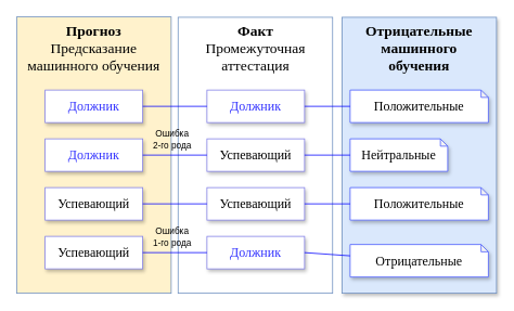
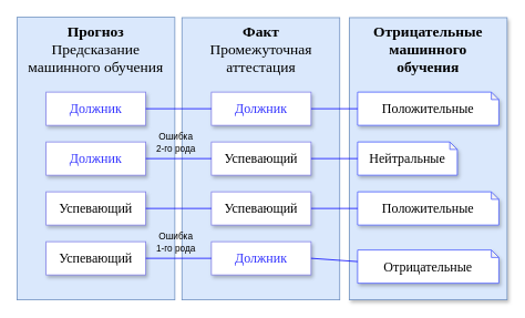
- <mxCell id="2" value="&lt;font style=&quot;font-size: 18px;&quot; face=&quot;Calibri&quot;&gt;&lt;span style=&quot;&quot;&gt;&lt;b&gt;Факт&lt;/b&gt;&lt;br&gt;Промежуточная аттестация&lt;br&gt;&lt;/span&gt;&lt;/font&gt;" style="whiteSpace=wrap;html=1;fillColor=#ffffff;fontSize=14;strokeColor=#6c8ebf;verticalAlign=top;" parent="1" vertex="1"><mxGeometry x="218.5" y="20.44" width="190" height="339.56" as="geometry" /></mxCell>
+ <mxCell id="2" value="&lt;font style=&quot;font-size: 18px;&quot; face=&quot;Calibri&quot;&gt;&lt;span style=&quot;&quot;&gt;&lt;b&gt;Факт&lt;/b&gt;&lt;br&gt;Промежуточная аттестация&lt;br&gt;&lt;/span&gt;&lt;/font&gt;" style="whiteSpace=wrap;html=1;fillColor=#dae8fc;fontSize=14;strokeColor=#6c8ebf;verticalAlign=top;" parent="1" vertex="1"><mxGeometry x="218.5" y="20.44" width="190" height="339.56" as="geometry" /></mxCell>
- <mxCell id="3" value="&lt;font style=&quot;font-size: 18px;&quot; face=&quot;Calibri&quot;&gt;&lt;b&gt;Прогноз&lt;/b&gt;&lt;br&gt;Предсказание&lt;br&gt;машинного обучения&lt;br&gt;&lt;/font&gt;" style="whiteSpace=wrap;html=1;fillColor=#fff2cc;fontSize=14;strokeColor=#6c8ebf;verticalAlign=top;" parent="1" vertex="1"><mxGeometry x="20" y="20" width="190" height="340" as="geometry" /></mxCell>
+ <mxCell id="3" value="&lt;font style=&quot;font-size: 18px;&quot; face=&quot;Calibri&quot;&gt;&lt;b&gt;Прогноз&lt;/b&gt;&lt;br&gt;Предсказание&lt;br&gt;машинного обучения&lt;br&gt;&lt;/font&gt;" style="whiteSpace=wrap;html=1;fillColor=#dae8fc;fontSize=14;strokeColor=#6c8ebf;verticalAlign=top;" parent="1" vertex="1"><mxGeometry x="20" y="20" width="190" height="340" as="geometry" /></mxCell>
